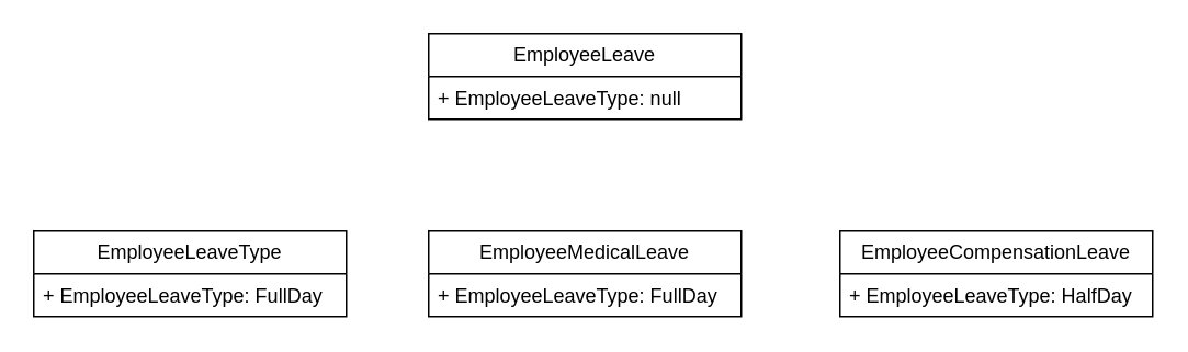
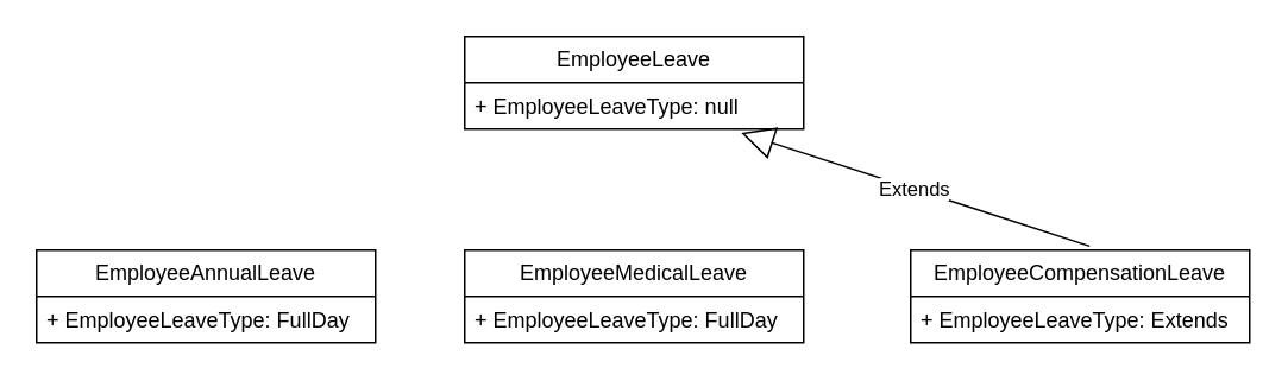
+ <mxCell id="10" value="Extends" style="endArrow=block;endSize=16;endFill=0;html=1;rounded=0;entryX=0.816;entryY=1.083;entryDx=0;entryDy=0;entryPerimeter=0;exitX=0.528;exitY=-0.043;exitDx=0;exitDy=0;exitPerimeter=0;" edge="1" parent="1" source="8" target="3"><mxGeometry width="160" relative="1" as="geometry"><mxPoint x="358" y="150" as="sourcePoint" /><mxPoint x="358" y="83" as="targetPoint" /></mxGeometry></mxCell>
- <mxCell id="4" value="EmployeeLeaveType" style="swimlane;fontStyle=0;childLayout=stackLayout;horizontal=1;startSize=26;fillColor=none;horizontalStack=0;resizeParent=1;resizeParentMax=0;resizeLast=0;collapsible=1;marginBottom=0;whiteSpace=wrap;html=1;" vertex="1" parent="1"><mxGeometry x="20" y="140" width="190" height="52" as="geometry" /></mxCell>
+ <mxCell id="4" value="EmployeeAnnualLeave" style="swimlane;fontStyle=0;childLayout=stackLayout;horizontal=1;startSize=26;fillColor=none;horizontalStack=0;resizeParent=1;resizeParentMax=0;resizeLast=0;collapsible=1;marginBottom=0;whiteSpace=wrap;html=1;" vertex="1" parent="1"><mxGeometry x="20" y="140" width="190" height="52" as="geometry" /></mxCell>
- <mxCell id="9" value="+ EmployeeLeaveType: HalfDay&lt;br&gt;" style="text;strokeColor=none;fillColor=none;align=left;verticalAlign=top;spacingLeft=4;spacingRight=4;overflow=hidden;rotatable=0;points=[[0,0.5],[1,0.5]];portConstraint=eastwest;whiteSpace=wrap;html=1;" vertex="1" parent="8"><mxGeometry y="26" width="190" height="26" as="geometry" /></mxCell>
+ <mxCell id="9" value="+ EmployeeLeaveType: Extends&lt;br&gt;" style="text;strokeColor=none;fillColor=none;align=left;verticalAlign=top;spacingLeft=4;spacingRight=4;overflow=hidden;rotatable=0;points=[[0,0.5],[1,0.5]];portConstraint=eastwest;whiteSpace=wrap;html=1;" vertex="1" parent="8"><mxGeometry y="26" width="190" height="26" as="geometry" /></mxCell>
